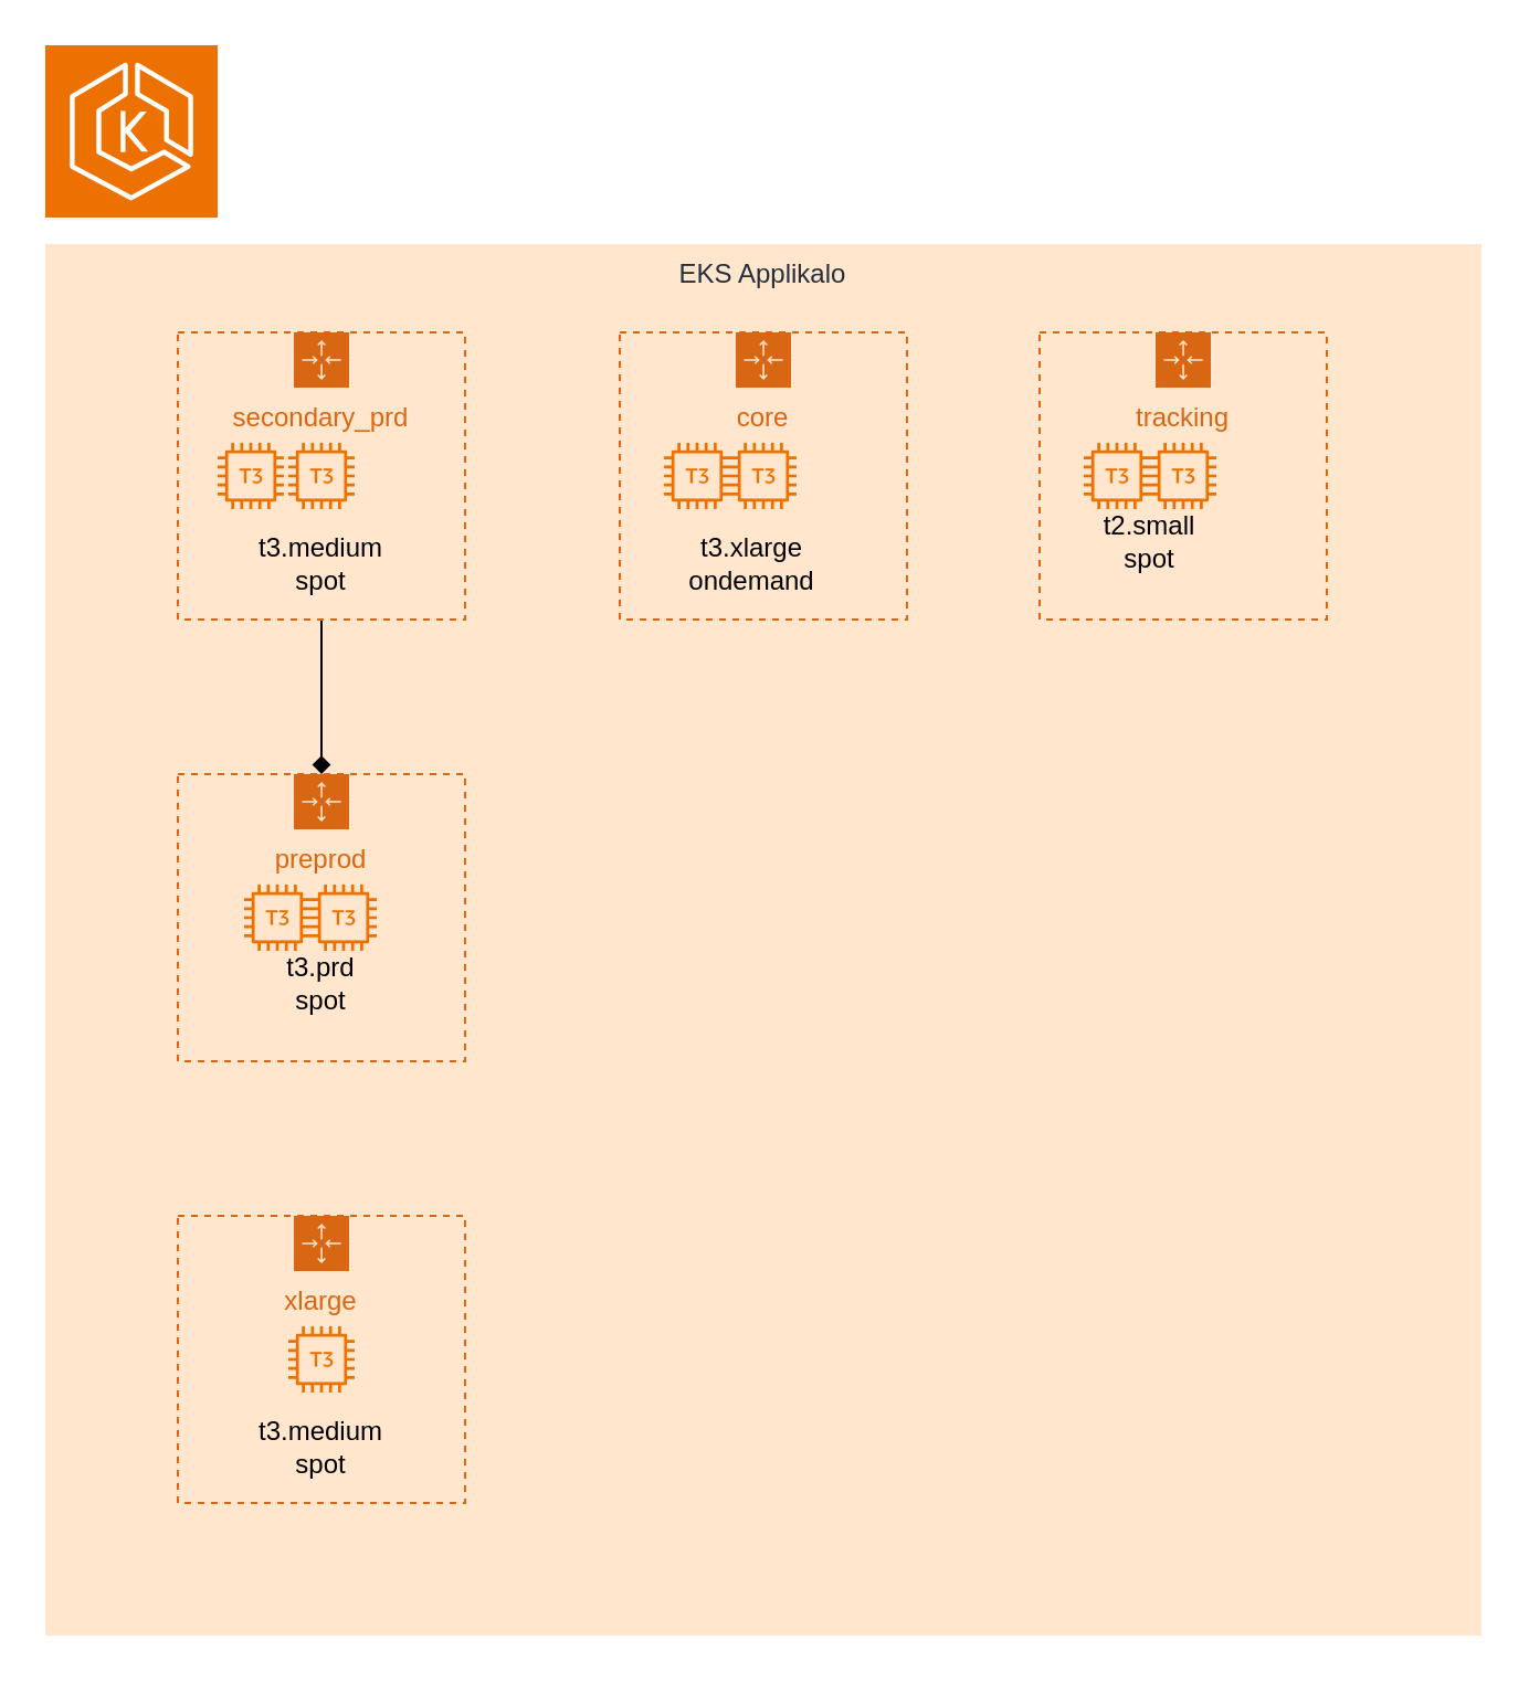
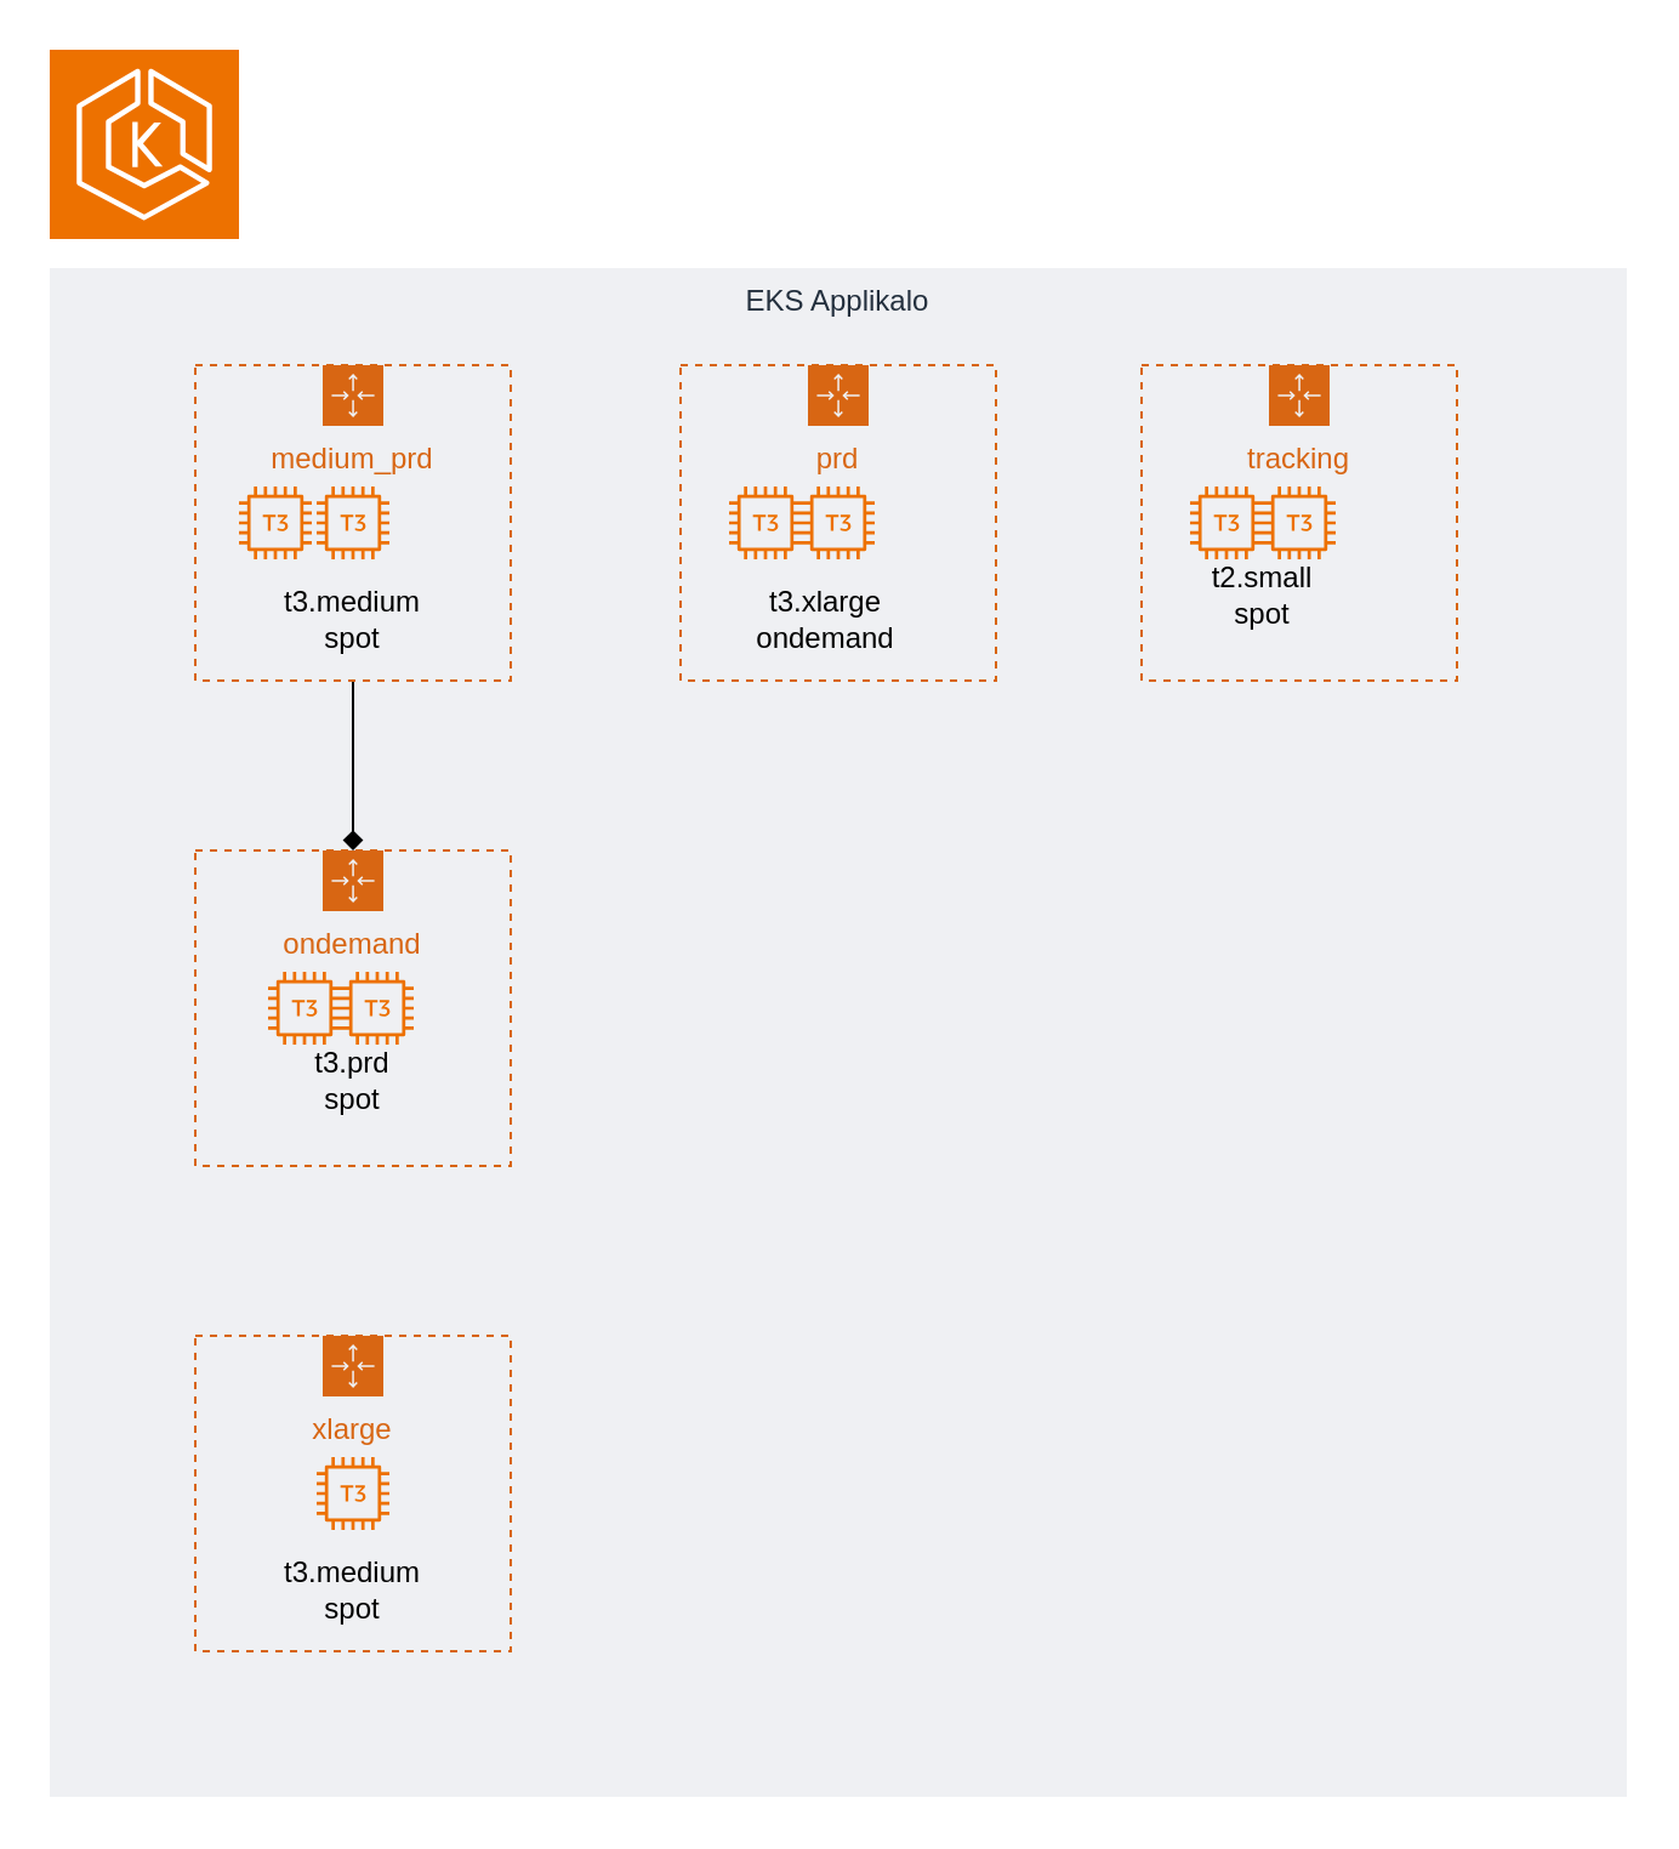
- <mxCell id="5" value="secondary_prd" style="points=[[0,0],[0.25,0],[0.5,0],[0.75,0],[1,0],[1,0.25],[1,0.5],[1,0.75],[1,1],[0.75,1],[0.5,1],[0.25,1],[0,1],[0,0.75],[0,0.5],[0,0.25]];outlineConnect=0;gradientColor=none;html=1;whiteSpace=wrap;fontSize=12;fontStyle=0;container=1;pointerEvents=0;collapsible=0;recursiveResize=0;shape=mxgraph.aws4.groupCenter;grIcon=mxgraph.aws4.group_auto_scaling_group;grStroke=1;strokeColor=#D86613;fillColor=none;verticalAlign=top;align=center;fontColor=#D86613;dashed=1;spacingTop=25;" parent="1" vertex="1"><mxGeometry x="80" y="150" width="130" height="130" as="geometry" /></mxCell>
+ <mxCell id="5" value="medium_prd" style="points=[[0,0],[0.25,0],[0.5,0],[0.75,0],[1,0],[1,0.25],[1,0.5],[1,0.75],[1,1],[0.75,1],[0.5,1],[0.25,1],[0,1],[0,0.75],[0,0.5],[0,0.25]];outlineConnect=0;gradientColor=none;html=1;whiteSpace=wrap;fontSize=12;fontStyle=0;container=1;pointerEvents=0;collapsible=0;recursiveResize=0;shape=mxgraph.aws4.groupCenter;grIcon=mxgraph.aws4.group_auto_scaling_group;grStroke=1;strokeColor=#D86613;fillColor=none;verticalAlign=top;align=center;fontColor=#D86613;dashed=1;spacingTop=25;" parent="1" vertex="1"><mxGeometry x="80" y="150" width="130" height="130" as="geometry" /></mxCell>
- <mxCell id="10" value="core" style="points=[[0,0],[0.25,0],[0.5,0],[0.75,0],[1,0],[1,0.25],[1,0.5],[1,0.75],[1,1],[0.75,1],[0.5,1],[0.25,1],[0,1],[0,0.75],[0,0.5],[0,0.25]];outlineConnect=0;gradientColor=none;html=1;whiteSpace=wrap;fontSize=12;fontStyle=0;container=1;pointerEvents=0;collapsible=0;recursiveResize=0;shape=mxgraph.aws4.groupCenter;grIcon=mxgraph.aws4.group_auto_scaling_group;grStroke=1;strokeColor=#D86613;fillColor=none;verticalAlign=top;align=center;fontColor=#D86613;dashed=1;spacingTop=25;" parent="1" vertex="1"><mxGeometry x="280" y="150" width="130" height="130" as="geometry" /></mxCell>
+ <mxCell id="10" value="prd" style="points=[[0,0],[0.25,0],[0.5,0],[0.75,0],[1,0],[1,0.25],[1,0.5],[1,0.75],[1,1],[0.75,1],[0.5,1],[0.25,1],[0,1],[0,0.75],[0,0.5],[0,0.25]];outlineConnect=0;gradientColor=none;html=1;whiteSpace=wrap;fontSize=12;fontStyle=0;container=1;pointerEvents=0;collapsible=0;recursiveResize=0;shape=mxgraph.aws4.groupCenter;grIcon=mxgraph.aws4.group_auto_scaling_group;grStroke=1;strokeColor=#D86613;fillColor=none;verticalAlign=top;align=center;fontColor=#D86613;dashed=1;spacingTop=25;" parent="1" vertex="1"><mxGeometry x="280" y="150" width="130" height="130" as="geometry" /></mxCell>
- <mxCell id="17" value="preprod" style="points=[[0,0],[0.25,0],[0.5,0],[0.75,0],[1,0],[1,0.25],[1,0.5],[1,0.75],[1,1],[0.75,1],[0.5,1],[0.25,1],[0,1],[0,0.75],[0,0.5],[0,0.25]];outlineConnect=0;gradientColor=none;html=1;whiteSpace=wrap;fontSize=12;fontStyle=0;container=1;pointerEvents=0;collapsible=0;recursiveResize=0;shape=mxgraph.aws4.groupCenter;grIcon=mxgraph.aws4.group_auto_scaling_group;grStroke=1;strokeColor=#D86613;fillColor=none;verticalAlign=top;align=center;fontColor=#D86613;dashed=1;spacingTop=25;" parent="1" vertex="1"><mxGeometry x="80" y="350" width="130" height="130" as="geometry" /></mxCell>
+ <mxCell id="17" value="ondemand" style="points=[[0,0],[0.25,0],[0.5,0],[0.75,0],[1,0],[1,0.25],[1,0.5],[1,0.75],[1,1],[0.75,1],[0.5,1],[0.25,1],[0,1],[0,0.75],[0,0.5],[0,0.25]];outlineConnect=0;gradientColor=none;html=1;whiteSpace=wrap;fontSize=12;fontStyle=0;container=1;pointerEvents=0;collapsible=0;recursiveResize=0;shape=mxgraph.aws4.groupCenter;grIcon=mxgraph.aws4.group_auto_scaling_group;grStroke=1;strokeColor=#D86613;fillColor=none;verticalAlign=top;align=center;fontColor=#D86613;dashed=1;spacingTop=25;" parent="1" vertex="1"><mxGeometry x="80" y="350" width="130" height="130" as="geometry" /></mxCell>
- <mxCell id="2" value="EKS Applikalo" style="fillColor=#ffe6cc;strokeColor=none;dashed=0;verticalAlign=top;fontStyle=0;fontColor=#232F3D;whiteSpace=wrap;html=1;" parent="1" vertex="1"><mxGeometry x="20" y="110" width="650" height="630" as="geometry" /></mxCell>
+ <mxCell id="2" value="EKS Applikalo" style="fillColor=#EFF0F3;strokeColor=none;dashed=0;verticalAlign=top;fontStyle=0;fontColor=#232F3D;whiteSpace=wrap;html=1;" parent="1" vertex="1"><mxGeometry x="20" y="110" width="650" height="630" as="geometry" /></mxCell>
